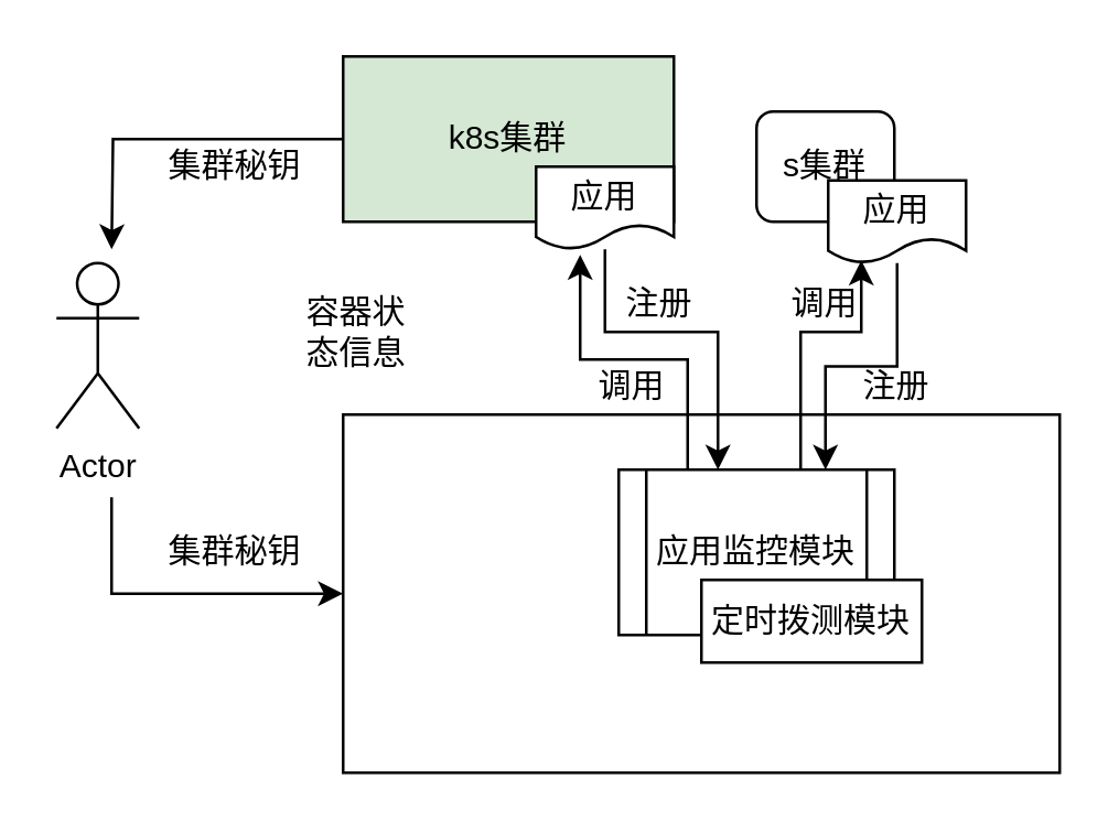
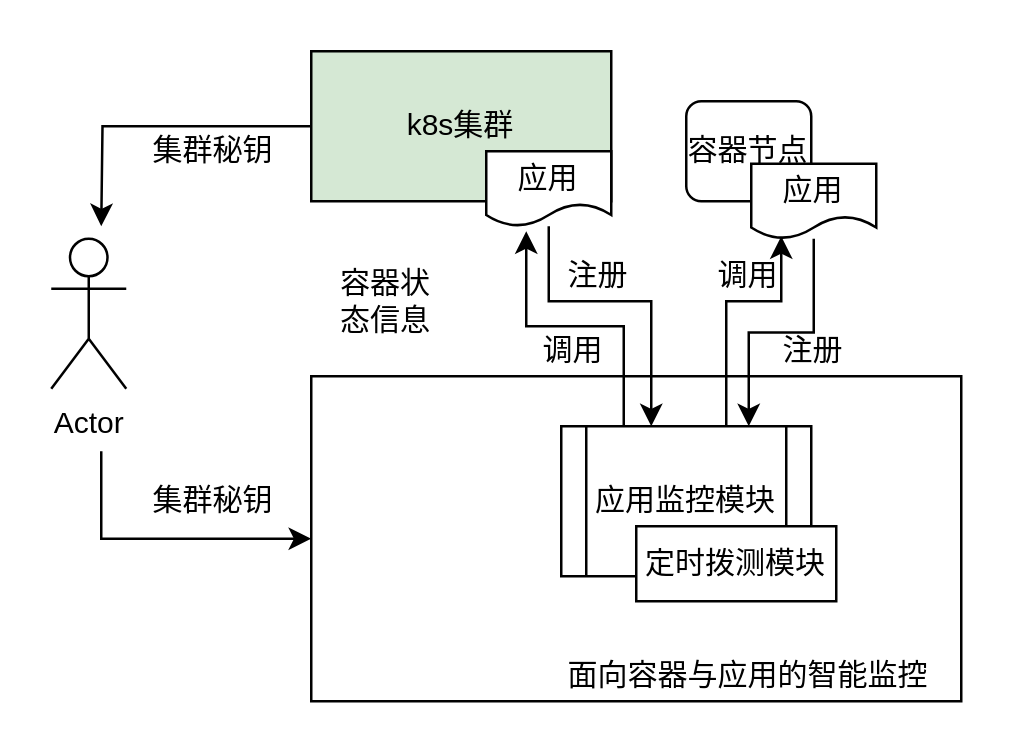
- <mxCell id="5" value="s集群" style="rounded=1;whiteSpace=wrap;html=1;" vertex="1" parent="1"><mxGeometry x="274" y="40" width="50" height="40" as="geometry" /></mxCell>
+ <mxCell id="5" value="容器节点" style="rounded=1;whiteSpace=wrap;html=1;" vertex="1" parent="1"><mxGeometry x="274" y="40" width="50" height="40" as="geometry" /></mxCell>
- <mxCell id="9" value="容器状态信息" style="text;html=1;strokeColor=none;fillColor=none;align=center;verticalAlign=middle;whiteSpace=wrap;rounded=0;" vertex="1" parent="1"><mxGeometry x="109" y="110" width="40" height="20" as="geometry" /></mxCell>
+ <mxCell id="9" value="容器状态信息" style="text;html=1;strokeColor=none;fillColor=none;align=center;verticalAlign=middle;whiteSpace=wrap;rounded=0;" vertex="1" parent="1"><mxGeometry x="134" y="110" width="40" height="20" as="geometry" /></mxCell>
+ <mxCell id="18" value="面向容器与应用的智能监控" style="text;html=1;strokeColor=none;fillColor=none;align=center;verticalAlign=middle;whiteSpace=wrap;rounded=0;" vertex="1" parent="1"><mxGeometry x="226" y="260" width="146" height="20" as="geometry" /></mxCell>
